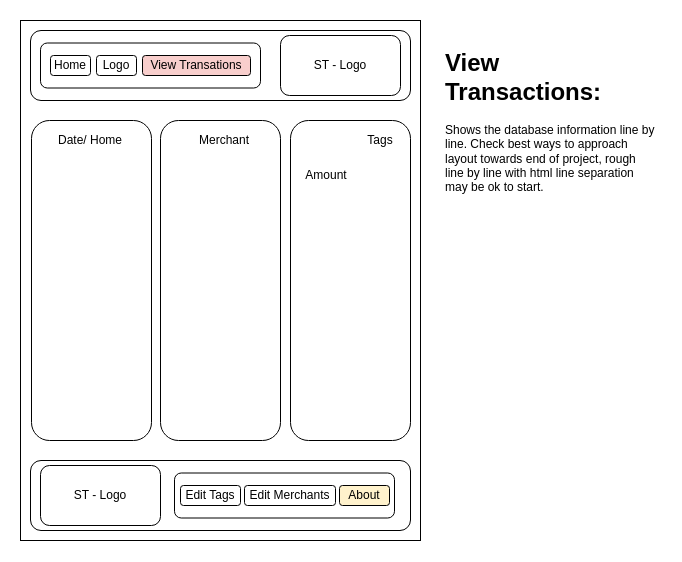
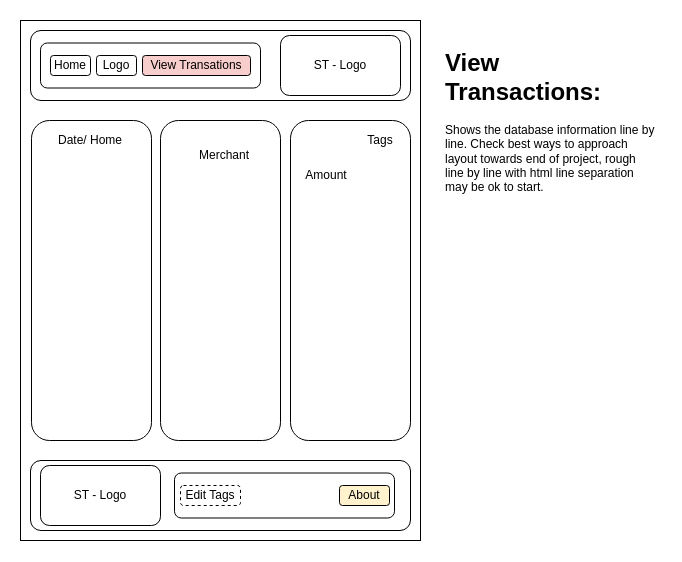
- <mxCell id="20" value="Merchant" style="text;html=1;strokeColor=none;fillColor=none;align=center;verticalAlign=middle;whiteSpace=wrap;rounded=0;" vertex="1" parent="1"><mxGeometry x="204" y="130" width="40" height="20" as="geometry" /></mxCell>
+ <mxCell id="20" value="Merchant" style="text;html=1;strokeColor=none;fillColor=none;align=center;verticalAlign=middle;whiteSpace=wrap;rounded=0;" vertex="1" parent="1"><mxGeometry x="204" y="145" width="40" height="20" as="geometry" /></mxCell>
- <mxCell id="17" value="Edit Tags" style="rounded=1;whiteSpace=wrap;html=1;" vertex="1" parent="1"><mxGeometry x="180" y="485" width="60" height="20" as="geometry" /></mxCell>
+ <mxCell id="17" value="Edit Tags" style="rounded=1;whiteSpace=wrap;html=1;dashed=1;" vertex="1" parent="1"><mxGeometry x="180" y="485" width="60" height="20" as="geometry" /></mxCell>
- <mxCell id="16" value="Edit Merchants" style="rounded=1;whiteSpace=wrap;html=1;" vertex="1" parent="1"><mxGeometry x="244" y="485" width="91" height="20" as="geometry" /></mxCell>
